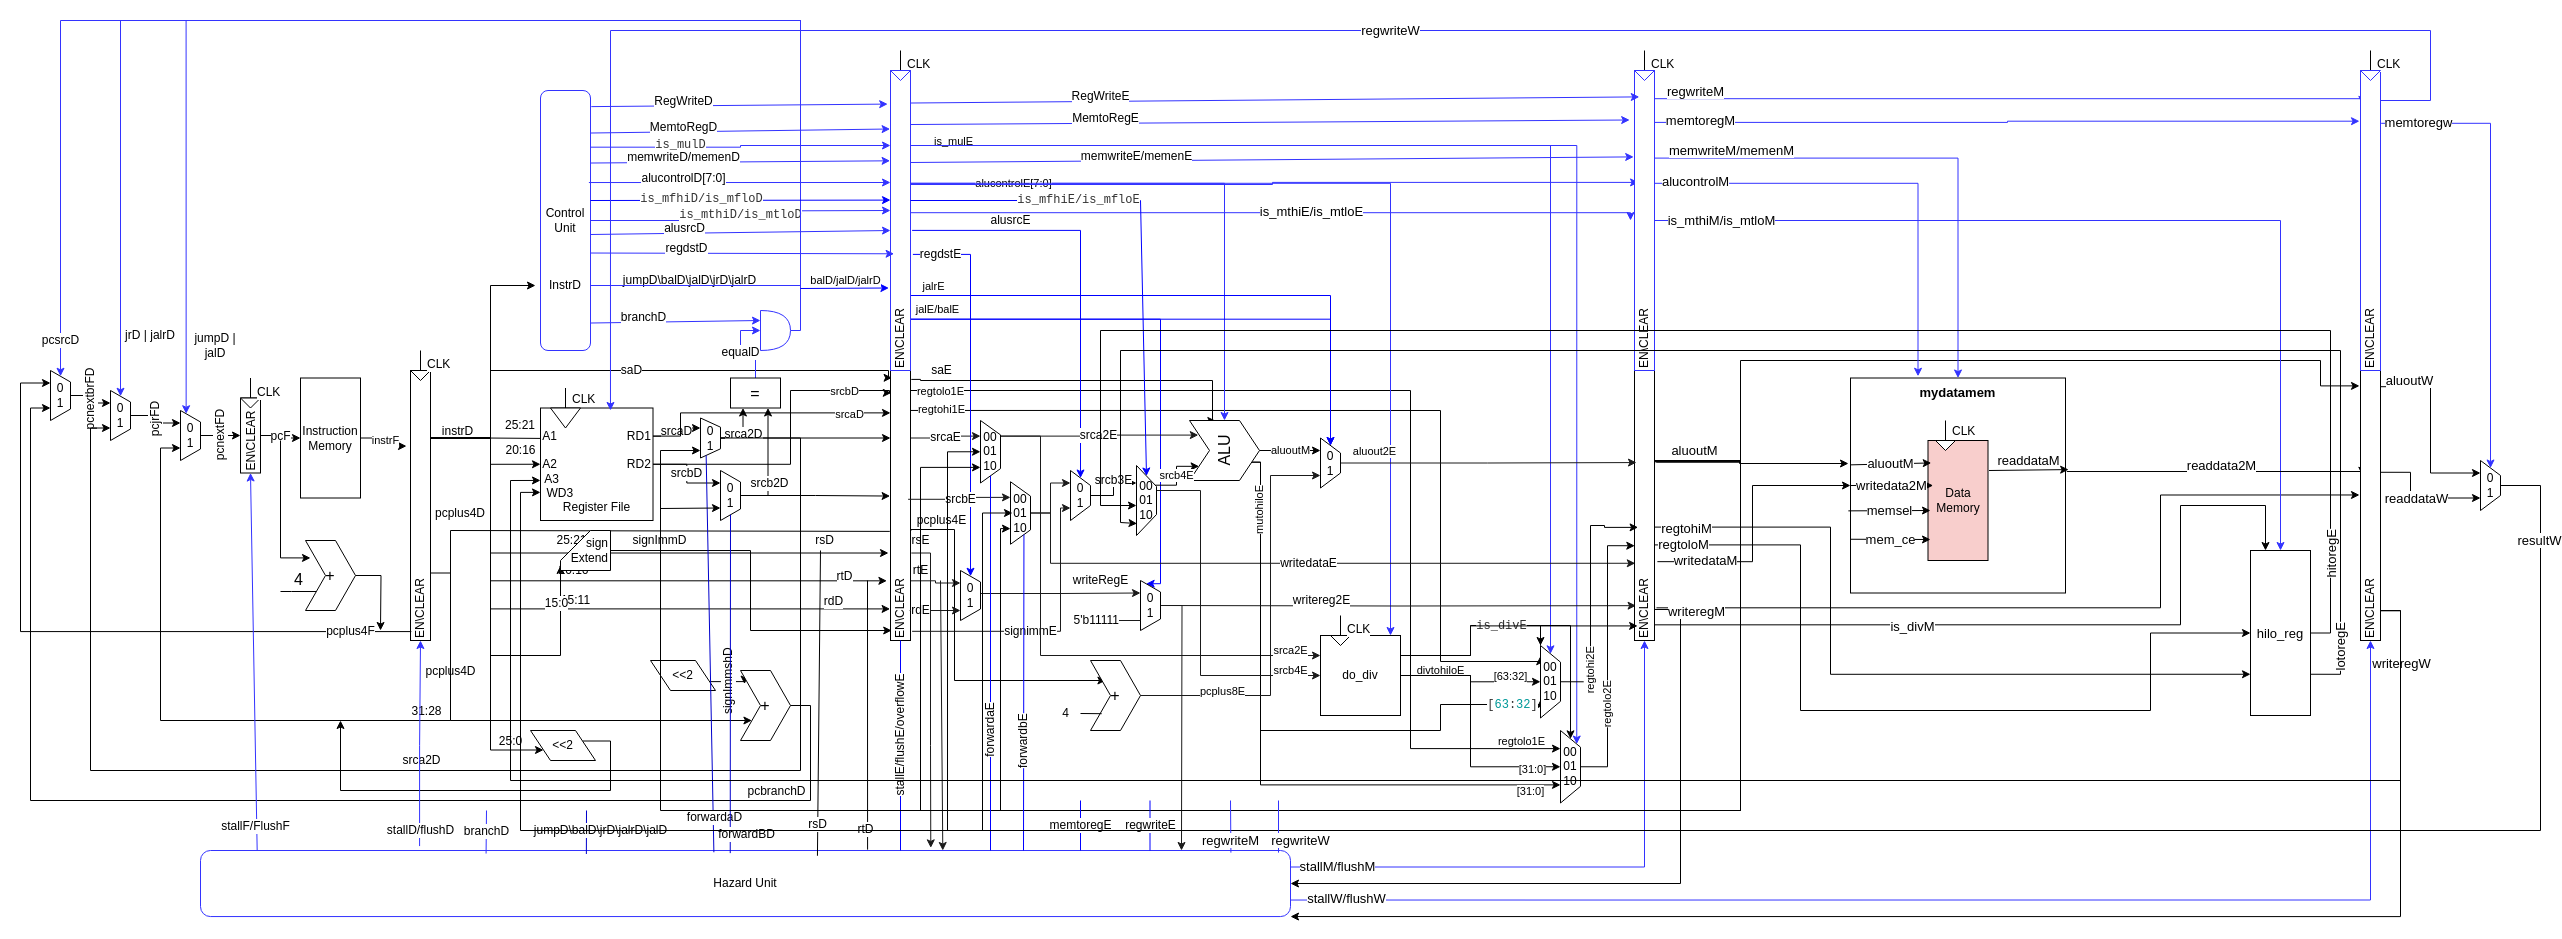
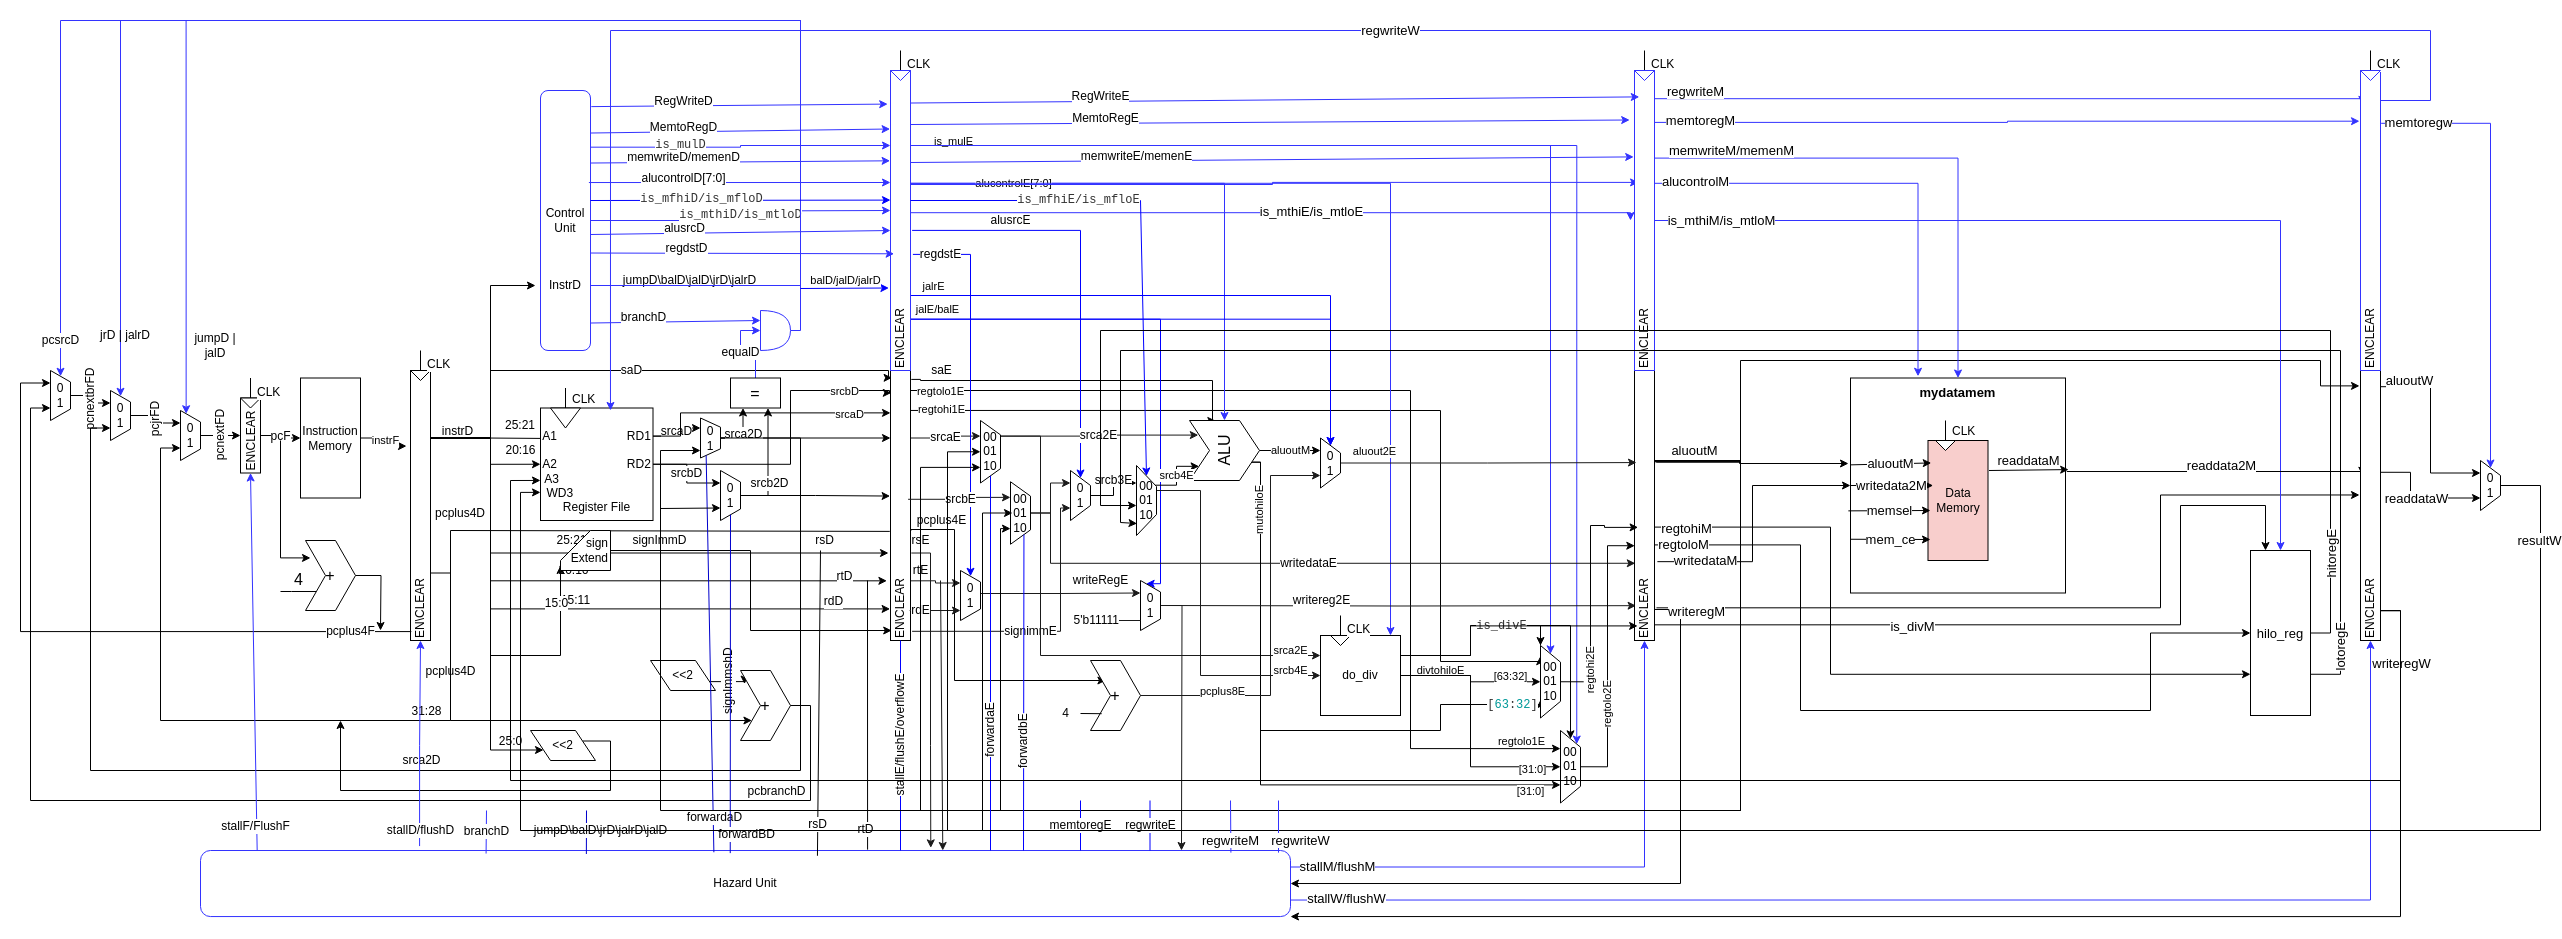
- <mxCell id="118" value="jrD | jalrD" style="text;html=1;strokeColor=none;fillColor=none;align=center;verticalAlign=middle;whiteSpace=wrap;rounded=0;fontSize=12;" parent="1" vertex="1"><mxGeometry x="120" y="320" width="60" height="30" as="geometry" /></mxCell>
+ <mxCell id="118" value="jrD | jalrD" style="text;html=1;strokeColor=none;fillColor=none;align=center;verticalAlign=middle;whiteSpace=wrap;rounded=0;fontSize=12;" parent="1" vertex="1"><mxGeometry x="95" y="320" width="60" height="30" as="geometry" /></mxCell>
